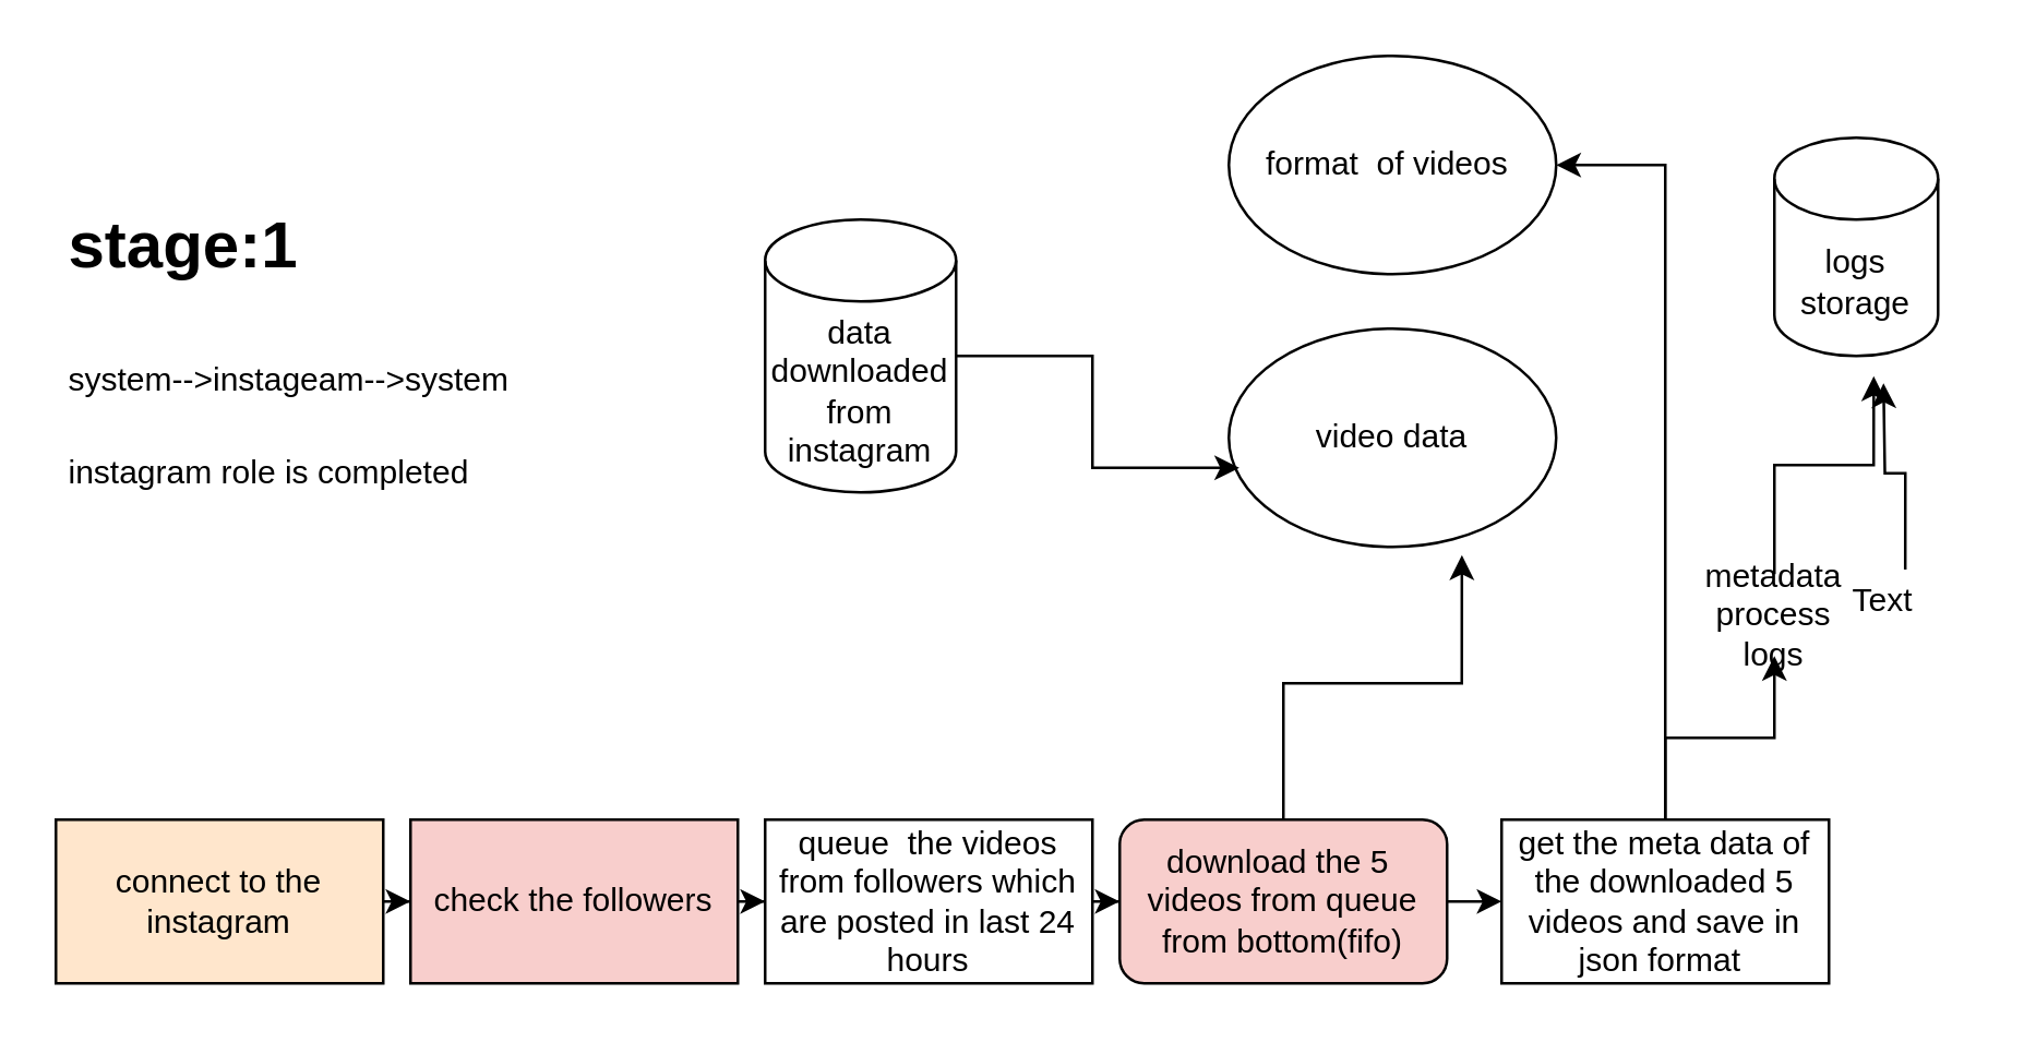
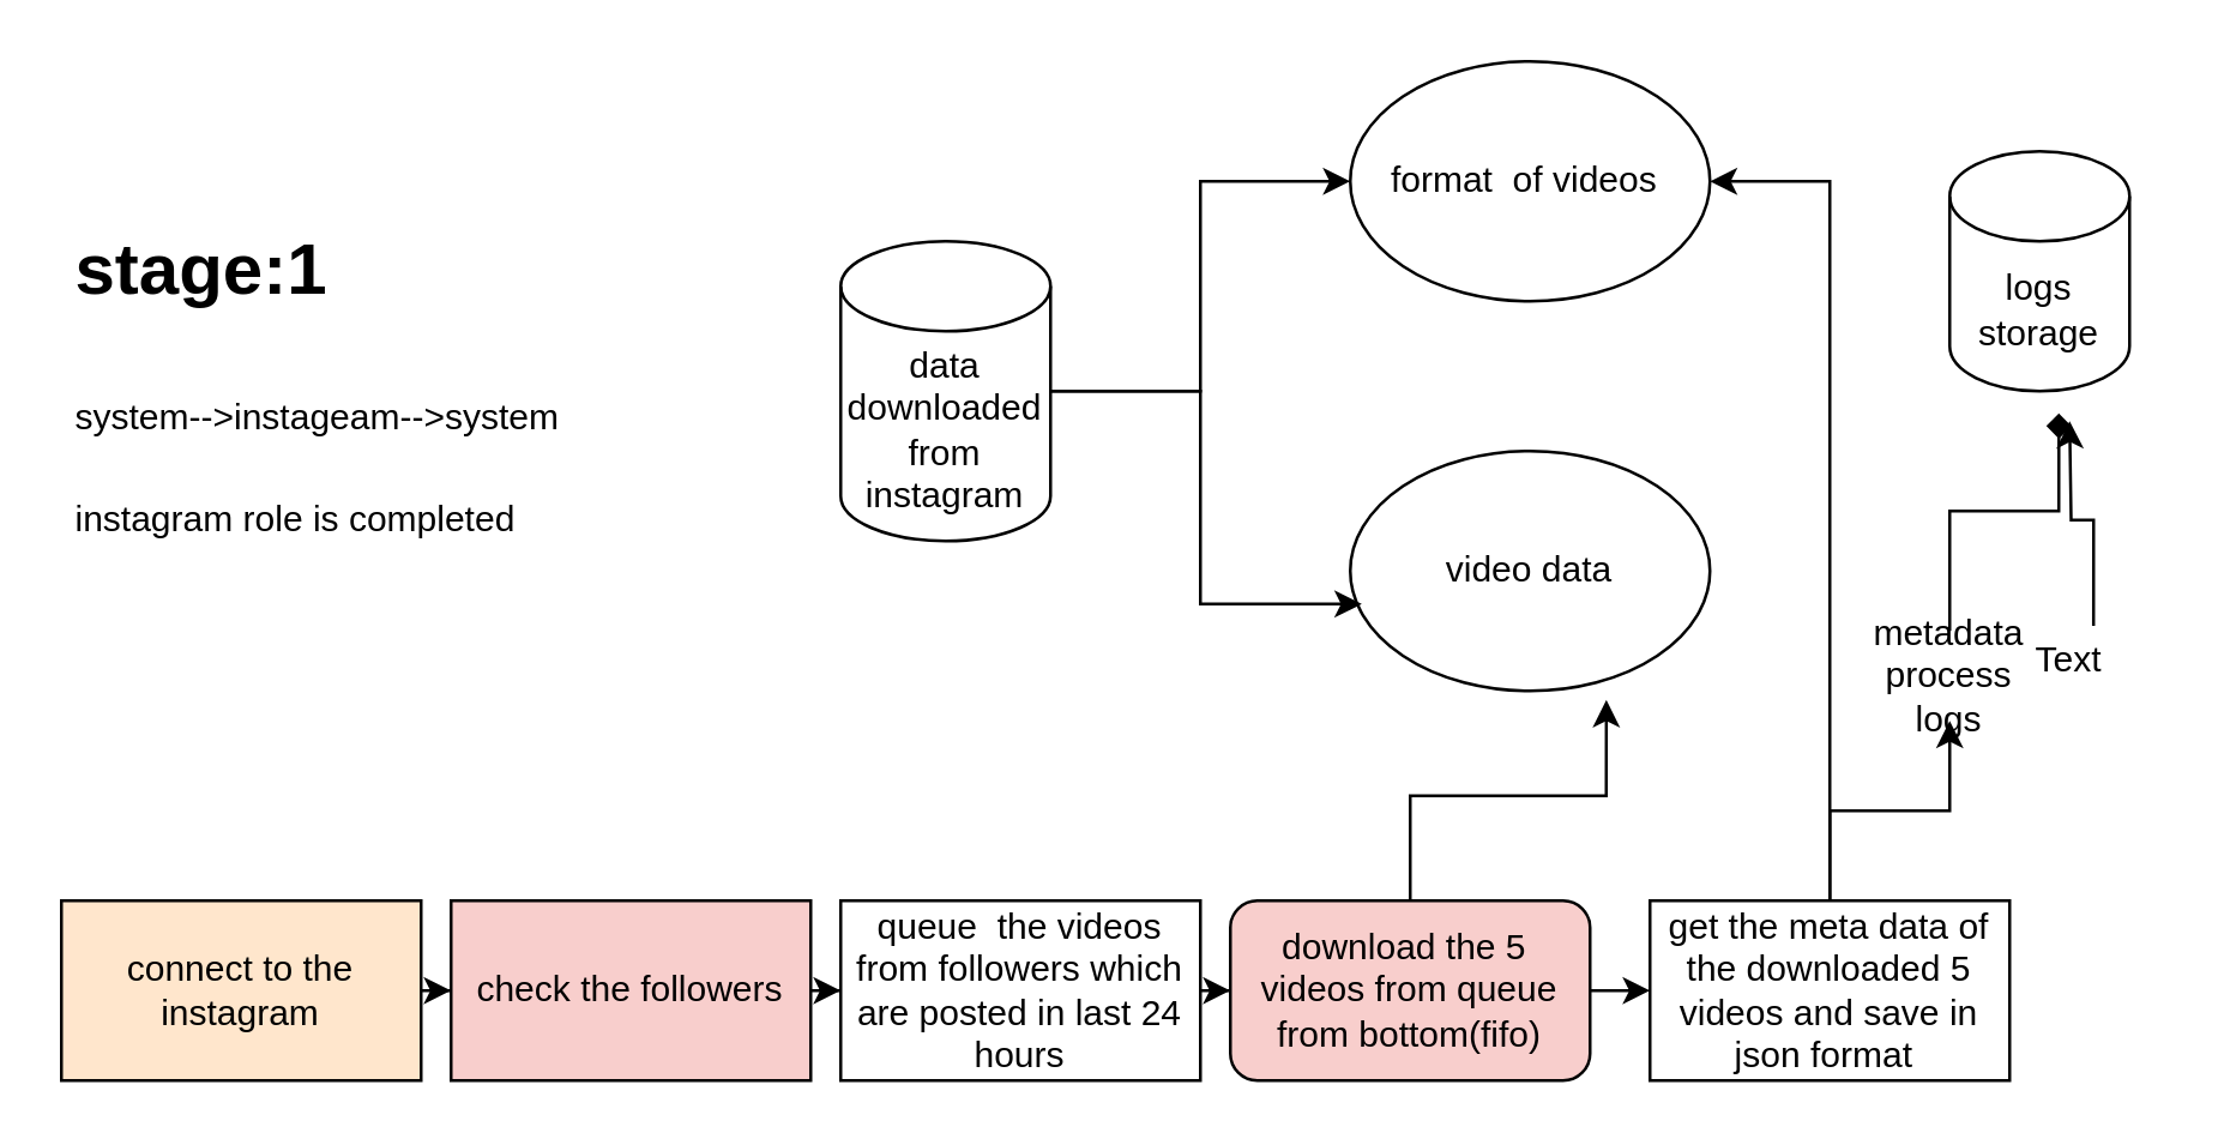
+ <mxCell id="7" style="edgeStyle=orthogonalEdgeStyle;rounded=0;orthogonalLoop=1;jettySize=auto;html=1;entryX=0;entryY=0.5;entryDx=0;entryDy=0;" edge="1" parent="1" source="8" target="16"><mxGeometry relative="1" as="geometry" /></mxCell>
- <mxCell id="22" style="edgeStyle=orthogonalEdgeStyle;rounded=0;orthogonalLoop=1;jettySize=auto;html=1;entryX=0.607;entryY=1.093;entryDx=0;entryDy=0;entryPerimeter=0;" edge="1" parent="1" source="21" target="6"><mxGeometry relative="1" as="geometry" /></mxCell>
+ <mxCell id="22" style="edgeStyle=orthogonalEdgeStyle;rounded=0;orthogonalLoop=1;jettySize=auto;html=1;entryX=0.607;entryY=1.093;entryDx=0;entryDy=0;entryPerimeter=0;endArrow=diamond;" edge="1" parent="1" source="21" target="6"><mxGeometry relative="1" as="geometry" /></mxCell>
- <mxCell id="17" value="video data" style="ellipse;whiteSpace=wrap;html=1;" vertex="1" parent="1"><mxGeometry x="450" y="120" width="120" height="80" as="geometry" /></mxCell>
+ <mxCell id="17" value="video data" style="ellipse;whiteSpace=wrap;html=1;" vertex="1" parent="1"><mxGeometry x="450" y="150" width="120" height="80" as="geometry" /></mxCell>
